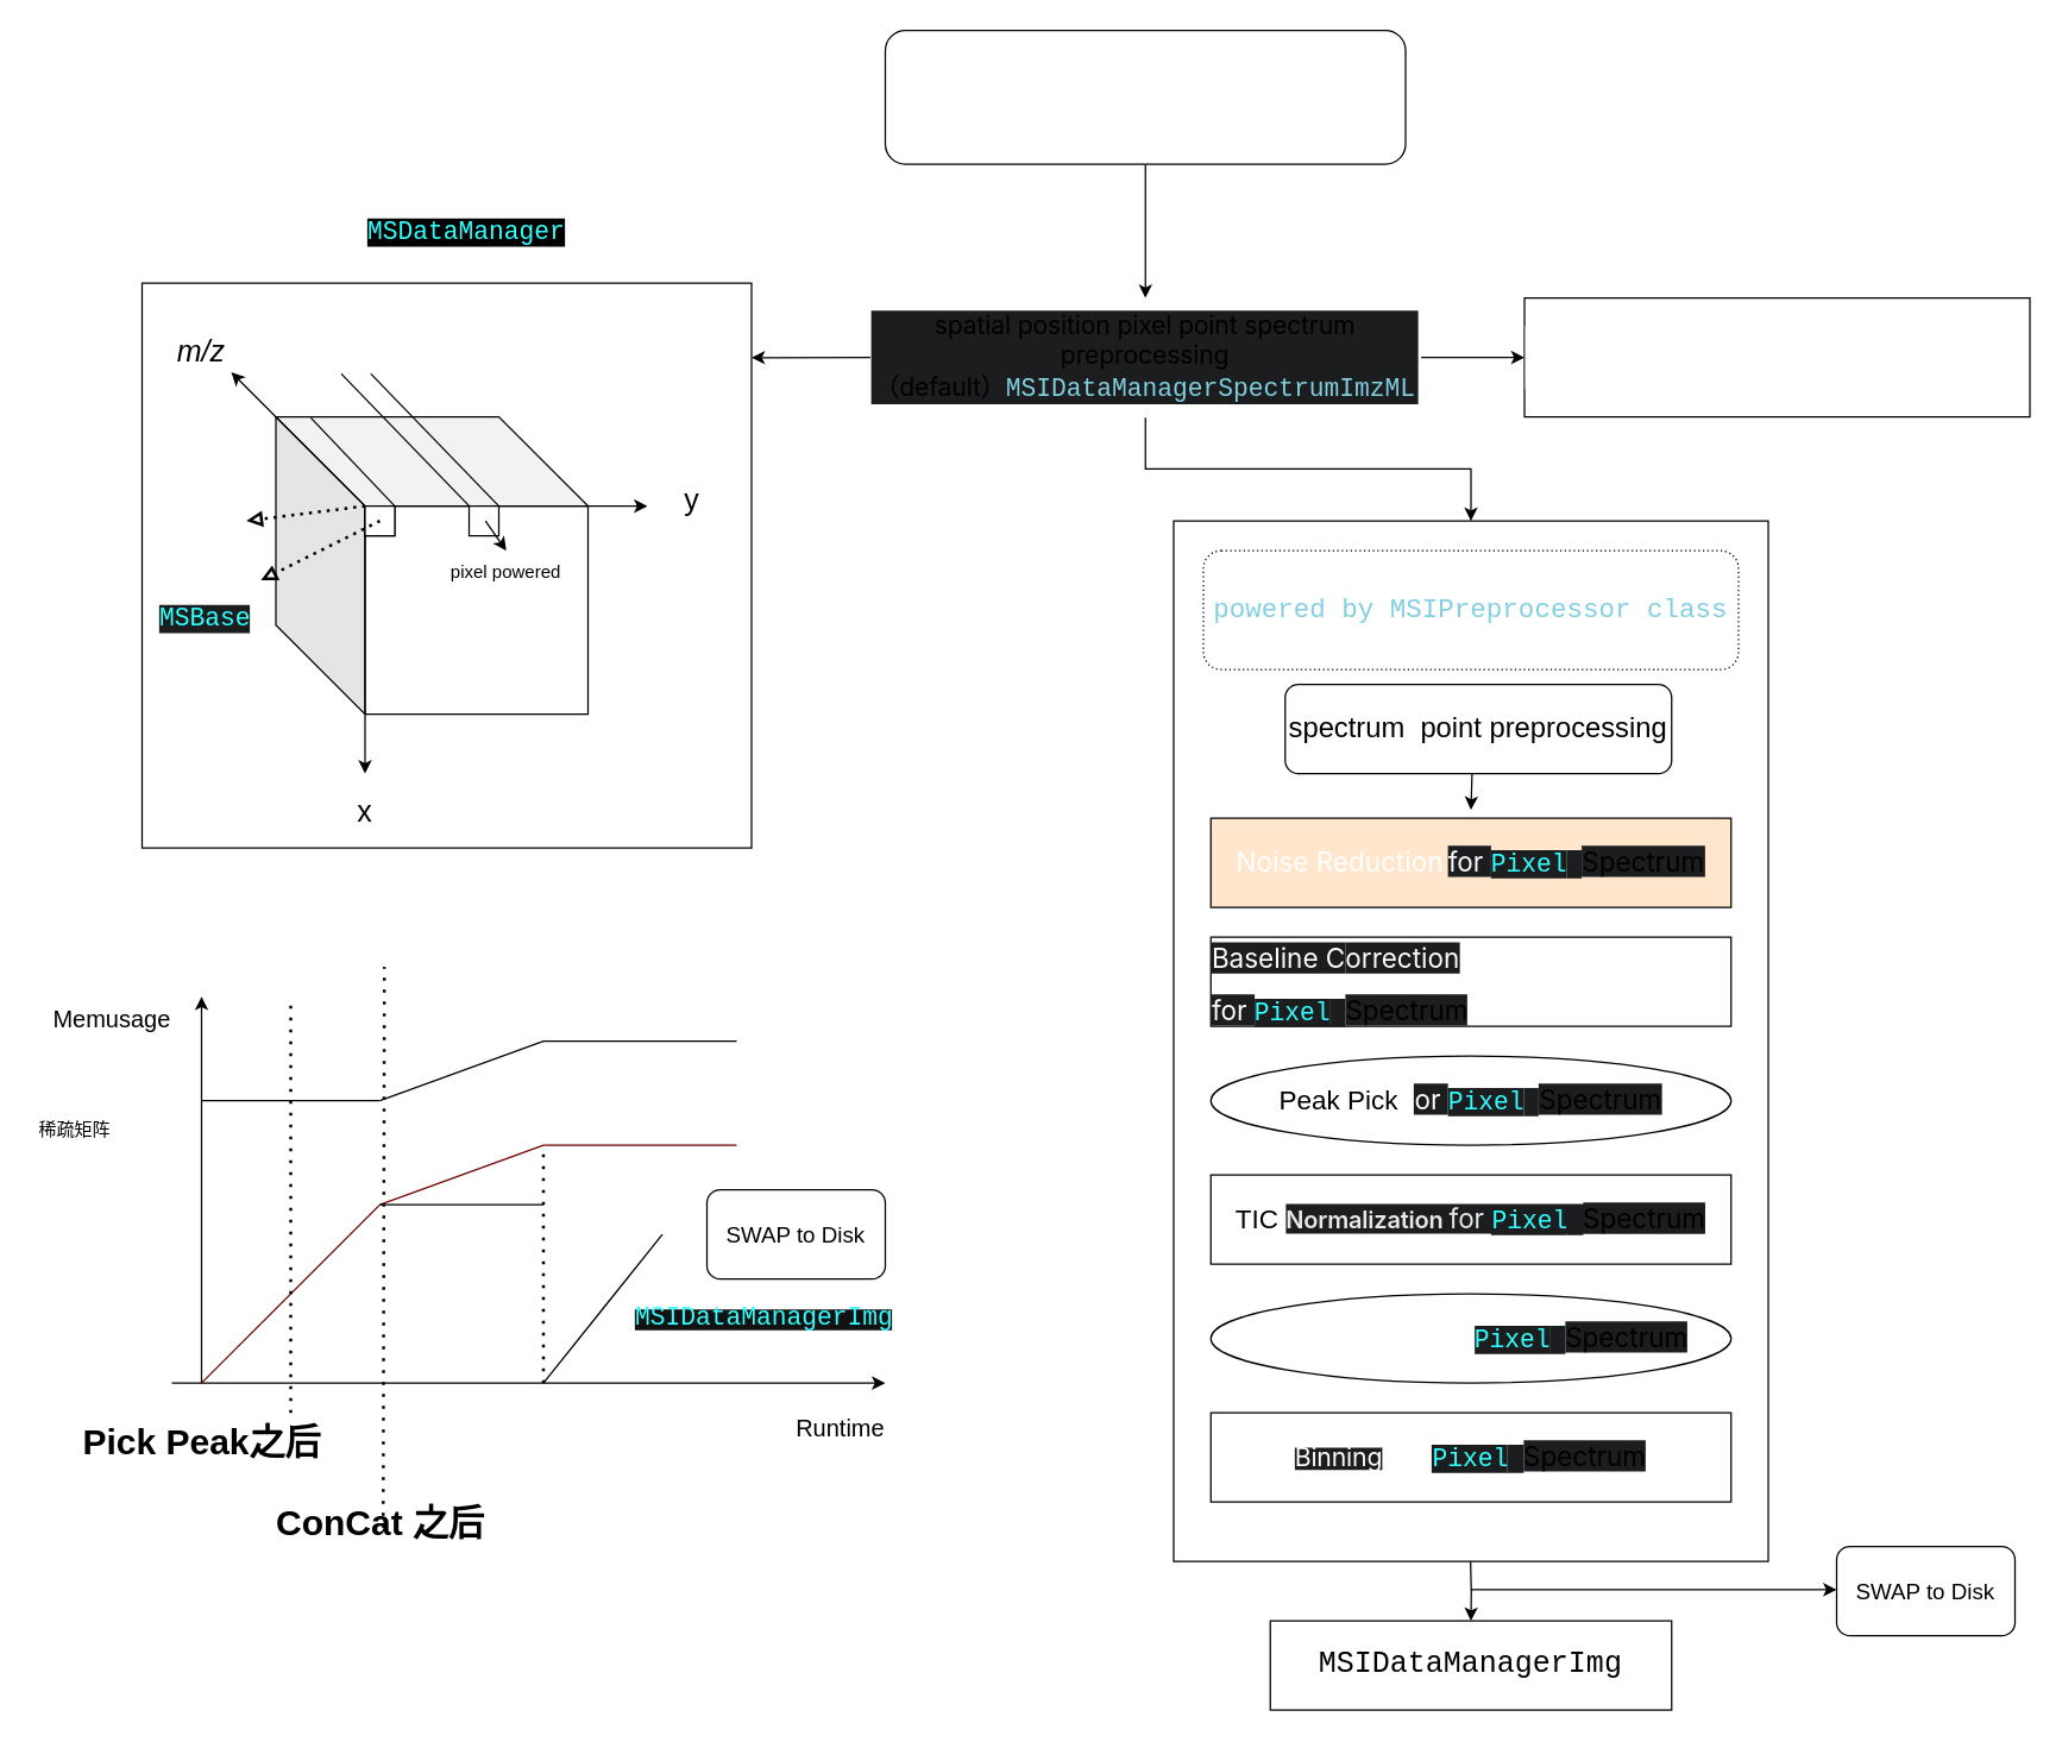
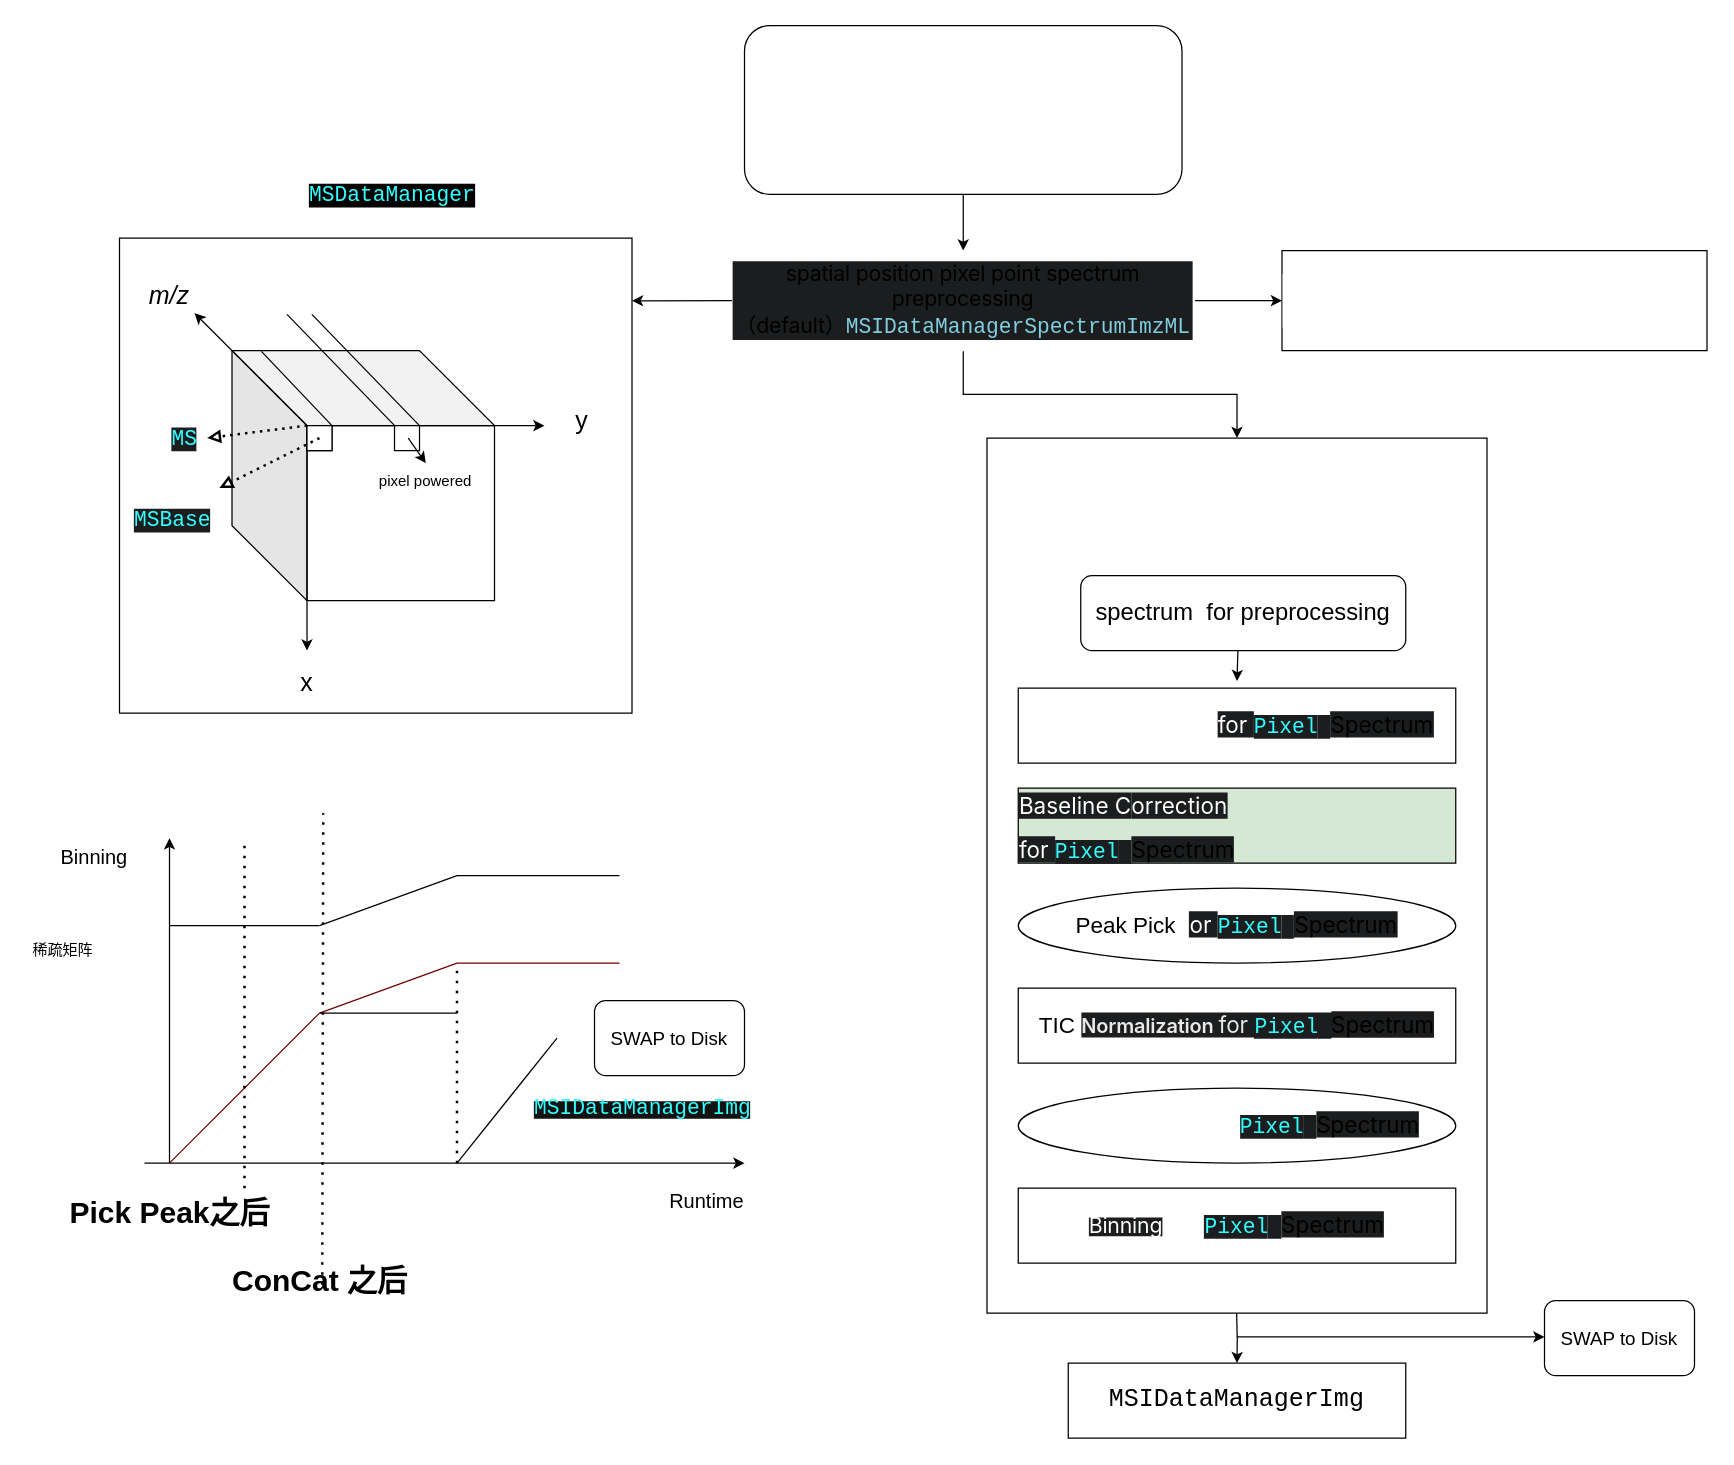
- <mxCell id="5" value="&lt;font style=&quot;&quot;&gt;&lt;span style=&quot;color: light-dark(rgb(255, 255, 255), rgb(255, 255, 255)); font-size: 21px;&quot;&gt;pyimzML load data as&lt;font&gt;&amp;nbsp;&lt;/font&gt;&lt;/span&gt;&lt;span style=&quot;font-family: SFMono-Regular, Menlo, Monaco, Consolas, &amp;quot;Liberation Mono&amp;quot;, &amp;quot;Courier New&amp;quot;, Courier, monospace; text-align: start; background-color: transparent;&quot;&gt;&lt;font style=&quot;font-size: 18px; color: light-dark(rgb(255, 255, 255), rgb(255, 255, 255));&quot;&gt;Parser&lt;/font&gt;&lt;/span&gt;&lt;/font&gt;" style="rounded=1;whiteSpace=wrap;html=1;" parent="1" vertex="1"><mxGeometry x="595" y="20" width="350" height="90" as="geometry" /></mxCell>
+ <mxCell id="5" value="&lt;font style=&quot;&quot;&gt;&lt;span style=&quot;color: light-dark(rgb(255, 255, 255), rgb(255, 255, 255)); font-size: 21px;&quot;&gt;pyimzML load data as&lt;font&gt;&amp;nbsp;&lt;/font&gt;&lt;/span&gt;&lt;span style=&quot;font-family: SFMono-Regular, Menlo, Monaco, Consolas, &amp;quot;Liberation Mono&amp;quot;, &amp;quot;Courier New&amp;quot;, Courier, monospace; text-align: start; background-color: transparent;&quot;&gt;&lt;font style=&quot;font-size: 18px; color: light-dark(rgb(255, 255, 255), rgb(255, 255, 255));&quot;&gt;Parser&lt;/font&gt;&lt;/span&gt;&lt;/font&gt;" style="rounded=1;whiteSpace=wrap;html=1;" parent="1" vertex="1"><mxGeometry x="595" y="20" width="350" height="135" as="geometry" /></mxCell>
+ <mxCell id="39" value="&lt;span style=&quot;font-family: &amp;quot;JetBrains Mono&amp;quot;, Menlo, Monaco, &amp;quot;Courier New&amp;quot;, monospace; font-size: 17px; font-style: normal; font-variant-ligatures: normal; font-variant-caps: normal; font-weight: 400; letter-spacing: normal; orphans: 2; text-align: center; text-indent: 0px; text-transform: none; widows: 2; word-spacing: 0px; -webkit-text-stroke-width: 0px; white-space: pre; text-decoration-thickness: initial; text-decoration-style: initial; text-decoration-color: initial; float: none; background-color: light-dark(rgb(27, 29, 30), rgb(0, 0, 0)); display: inline !important;&quot;&gt;&lt;font style=&quot;color: light-dark(rgb(51, 255, 255), rgb(51, 255, 255));&quot;&gt;MS&lt;/font&gt;&lt;/span&gt;" style="text;whiteSpace=wrap;html=1;" vertex="1" parent="1"><mxGeometry x="135" y="335" width="30" height="30" as="geometry" /></mxCell>
- <mxCell id="10" value="&lt;div style=&quot;font-family: &amp;quot;JetBrains Mono&amp;quot;, Menlo, Monaco, &amp;quot;Courier New&amp;quot;, monospace; line-height: 22px; white-space: pre;&quot;&gt;&lt;font style=&quot;font-size: 18px; color: light-dark(rgb(129, 207, 224), rgb(255, 255, 255));&quot;&gt;powered by &lt;/font&gt;&lt;font style=&quot;font-size: 18px; color: light-dark(rgb(129, 207, 224), rgb(51, 255, 255));&quot;&gt;MSIPreprocessor&lt;/font&gt;&lt;font style=&quot;font-size: 18px; color: light-dark(rgb(129, 207, 224), rgb(255, 255, 255));&quot;&gt; class&lt;/font&gt;&lt;/div&gt;" style="rounded=1;whiteSpace=wrap;html=1;fillColor=none;dashed=1;dashPattern=1 2;" parent="1" vertex="1"><mxGeometry x="809" y="370" width="360" height="80" as="geometry" /></mxCell>
- <mxCell id="12" value="&lt;font style=&quot;font-size: 19px;&quot;&gt;spectrum&amp;nbsp; point preprocessing&lt;/font&gt;" style="rounded=1;whiteSpace=wrap;html=1;" parent="1" vertex="1"><mxGeometry x="864" y="460" width="260" height="60" as="geometry" /></mxCell>
+ <mxCell id="12" value="&lt;font style=&quot;font-size: 19px;&quot;&gt;spectrum&amp;nbsp; for preprocessing&lt;/font&gt;" style="rounded=1;whiteSpace=wrap;html=1;" parent="1" vertex="1"><mxGeometry x="864" y="460" width="260" height="60" as="geometry" /></mxCell>
- <mxCell id="14" value="&lt;a style=&quot;scrollbar-color: rgb(69, 74, 77) rgb(32, 35, 36); box-sizing: border-box; background-color: rgba(24, 26, 27, 0); text-decoration-line: none; font-family: -apple-system, &amp;quot;system-ui&amp;quot;, &amp;quot;Segoe UI&amp;quot;, &amp;quot;Noto Sans&amp;quot;, Helvetica, Arial, sans-serif, &amp;quot;Apple Color Emoji&amp;quot;, &amp;quot;Segoe UI Emoji&amp;quot;; text-align: start;&quot; href=&quot;https://github.com/NeoNexusX/MassFlow/issues/6&quot; class=&quot;IssuePullRequestTitle-module__ListItemTitle_1--FWLq8&quot; data-testid=&quot;issue-pr-title-link&quot; data-hovercard-url=&quot;/NeoNexusX/MassFlow/issues/6/hovercard&quot; tabindex=&quot;-1&quot; aria-keyshortcuts=&quot;Alt+ArrowUp&quot;&gt;&lt;font style=&quot;color: light-dark(rgb(255, 255, 255), rgb(255, 255, 255)); font-size: 18px;&quot;&gt;Noise Reduction&lt;/font&gt;&lt;/a&gt;&amp;nbsp;&lt;span style=&quot;color: light-dark(rgb(255, 255, 255), rgb(255, 255, 255)); background-color: light-dark(rgb(27, 29, 30), rgb(0, 0, 0)); font-size: 18px; font-family: -apple-system, &amp;quot;system-ui&amp;quot;, &amp;quot;Segoe UI&amp;quot;, &amp;quot;Noto Sans&amp;quot;, Helvetica, Arial, sans-serif, &amp;quot;Apple Color Emoji&amp;quot;, &amp;quot;Segoe UI Emoji&amp;quot;; text-align: start;&quot;&gt;for&amp;nbsp;&lt;/span&gt;&lt;font style=&quot;&quot;&gt;&lt;span style=&quot;font-family: &amp;quot;JetBrains Mono&amp;quot;, Menlo, Monaco, &amp;quot;Courier New&amp;quot;, monospace; font-size: 17px; white-space: pre; background-color: light-dark(rgb(27, 29, 30), rgb(0, 0, 0)); color: rgb(51, 255, 255);&quot;&gt;&lt;font style=&quot;color: light-dark(rgb(51, 255, 255), rgb(51, 255, 255));&quot;&gt;Pixel&lt;/font&gt;&lt;/span&gt;&lt;span style=&quot;color: rgb(51, 255, 255); font-family: &amp;quot;JetBrains Mono&amp;quot;, Menlo, Monaco, &amp;quot;Courier New&amp;quot;, monospace; font-size: 17px; white-space: pre; background-color: light-dark(rgb(27, 29, 30), rgb(0, 0, 0));&quot;&gt; &lt;/span&gt;&lt;span style=&quot;color: light-dark(rgb(0, 0, 0), rgb(51, 255, 255)); background-color: light-dark(rgb(27, 29, 30), rgb(0, 0, 0)); font-size: 18px; font-family: -apple-system, &amp;quot;system-ui&amp;quot;, &amp;quot;Segoe UI&amp;quot;, &amp;quot;Noto Sans&amp;quot;, Helvetica, Arial, sans-serif, &amp;quot;Apple Color Emoji&amp;quot;, &amp;quot;Segoe UI Emoji&amp;quot;; text-align: start;&quot;&gt;Spectrum&lt;/span&gt;&lt;/font&gt;" style="rounded=0;whiteSpace=wrap;html=1;fillColor=#ffe6cc;" parent="1" vertex="1"><mxGeometry x="814" y="550" width="350" height="60" as="geometry" /></mxCell>
+ <mxCell id="14" value="&lt;a style=&quot;scrollbar-color: rgb(69, 74, 77) rgb(32, 35, 36); box-sizing: border-box; background-color: rgba(24, 26, 27, 0); text-decoration-line: none; font-family: -apple-system, &amp;quot;system-ui&amp;quot;, &amp;quot;Segoe UI&amp;quot;, &amp;quot;Noto Sans&amp;quot;, Helvetica, Arial, sans-serif, &amp;quot;Apple Color Emoji&amp;quot;, &amp;quot;Segoe UI Emoji&amp;quot;; text-align: start;&quot; href=&quot;https://github.com/NeoNexusX/MassFlow/issues/6&quot; class=&quot;IssuePullRequestTitle-module__ListItemTitle_1--FWLq8&quot; data-testid=&quot;issue-pr-title-link&quot; data-hovercard-url=&quot;/NeoNexusX/MassFlow/issues/6/hovercard&quot; tabindex=&quot;-1&quot; aria-keyshortcuts=&quot;Alt+ArrowUp&quot;&gt;&lt;font style=&quot;color: light-dark(rgb(255, 255, 255), rgb(255, 255, 255)); font-size: 18px;&quot;&gt;Noise Reduction&lt;/font&gt;&lt;/a&gt;&amp;nbsp;&lt;span style=&quot;color: light-dark(rgb(255, 255, 255), rgb(255, 255, 255)); background-color: light-dark(rgb(27, 29, 30), rgb(0, 0, 0)); font-size: 18px; font-family: -apple-system, &amp;quot;system-ui&amp;quot;, &amp;quot;Segoe UI&amp;quot;, &amp;quot;Noto Sans&amp;quot;, Helvetica, Arial, sans-serif, &amp;quot;Apple Color Emoji&amp;quot;, &amp;quot;Segoe UI Emoji&amp;quot;; text-align: start;&quot;&gt;for&amp;nbsp;&lt;/span&gt;&lt;font style=&quot;&quot;&gt;&lt;span style=&quot;font-family: &amp;quot;JetBrains Mono&amp;quot;, Menlo, Monaco, &amp;quot;Courier New&amp;quot;, monospace; font-size: 17px; white-space: pre; background-color: light-dark(rgb(27, 29, 30), rgb(0, 0, 0)); color: rgb(51, 255, 255);&quot;&gt;&lt;font style=&quot;color: light-dark(rgb(51, 255, 255), rgb(51, 255, 255));&quot;&gt;Pixel&lt;/font&gt;&lt;/span&gt;&lt;span style=&quot;color: rgb(51, 255, 255); font-family: &amp;quot;JetBrains Mono&amp;quot;, Menlo, Monaco, &amp;quot;Courier New&amp;quot;, monospace; font-size: 17px; white-space: pre; background-color: light-dark(rgb(27, 29, 30), rgb(0, 0, 0));&quot;&gt; &lt;/span&gt;&lt;span style=&quot;color: light-dark(rgb(0, 0, 0), rgb(51, 255, 255)); background-color: light-dark(rgb(27, 29, 30), rgb(0, 0, 0)); font-size: 18px; font-family: -apple-system, &amp;quot;system-ui&amp;quot;, &amp;quot;Segoe UI&amp;quot;, &amp;quot;Noto Sans&amp;quot;, Helvetica, Arial, sans-serif, &amp;quot;Apple Color Emoji&amp;quot;, &amp;quot;Segoe UI Emoji&amp;quot;; text-align: start;&quot;&gt;Spectrum&lt;/span&gt;&lt;/font&gt;" style="rounded=0;whiteSpace=wrap;html=1;" parent="1" vertex="1"><mxGeometry x="814" y="550" width="350" height="60" as="geometry" /></mxCell>
- <mxCell id="15" value="&lt;h1 style=&quot;scrollbar-color: rgb(69, 74, 77) rgb(32, 35, 36); box-sizing: border-box; margin: 0px 8px 0px 0px; font-weight: 400; order: 1; line-height: 1.429; font-family: -apple-system, &amp;quot;system-ui&amp;quot;, &amp;quot;Segoe UI&amp;quot;, &amp;quot;Noto Sans&amp;quot;, Helvetica, Arial, sans-serif, &amp;quot;Apple Color Emoji&amp;quot;, &amp;quot;Segoe UI Emoji&amp;quot;; text-align: start;&quot; class=&quot;prc-PageHeader-Title-LKOsd Box-sc-62in7e-0 hnkMZv HeaderViewer-module__PageHeader_Title--n_x9h prc-Heading-Heading-6CmGO&quot; data-component=&quot;PH_Title&quot; data-hidden=&quot;false&quot; tabindex=&quot;-1&quot;&gt;&lt;bdi style=&quot;scrollbar-color: rgb(69, 74, 77) rgb(32, 35, 36); box-sizing: border-box; display: inline; word-break: break-word;&quot; class=&quot;Box-sc-62in7e-0 markdown-title HeaderViewer-module__VerifiedHTMLBox--_DgIv&quot; data-testid=&quot;issue-title&quot;&gt;&lt;font style=&quot;background-color: light-dark(rgb(27, 29, 30), rgb(0, 0, 0)); color: light-dark(rgb(255, 255, 255), rgb(255, 255, 255)); font-size: 18px;&quot;&gt;Baseline C&lt;/font&gt;&lt;/bdi&gt;&lt;span style=&quot;background-color: light-dark(rgb(27, 29, 30), rgb(0, 0, 0)); color: light-dark(rgb(255, 255, 255), rgb(255, 255, 255)); font-size: 18px;&quot;&gt;orrection for&amp;nbsp;&lt;/span&gt;&lt;span style=&quot;text-align: center; font-family: &amp;quot;JetBrains Mono&amp;quot;, Menlo, Monaco, &amp;quot;Courier New&amp;quot;, monospace; font-size: 17px; white-space: pre; background-color: light-dark(rgb(27, 29, 30), rgb(0, 0, 0)); color: rgb(51, 255, 255);&quot;&gt;&lt;font style=&quot;color: light-dark(rgb(51, 255, 255), rgb(51, 255, 255));&quot;&gt;Pixel&lt;/font&gt;&lt;/span&gt;&lt;span style=&quot;text-align: center; color: rgb(51, 255, 255); font-family: &amp;quot;JetBrains Mono&amp;quot;, Menlo, Monaco, &amp;quot;Courier New&amp;quot;, monospace; font-size: 17px; white-space: pre; background-color: light-dark(rgb(27, 29, 30), rgb(0, 0, 0));&quot;&gt; &lt;/span&gt;&lt;span style=&quot;color: light-dark(rgb(0, 0, 0), rgb(51, 255, 255)); background-color: light-dark(rgb(27, 29, 30), rgb(0, 0, 0)); font-size: 18px;&quot;&gt;Spectrum&lt;/span&gt;&lt;/h1&gt;" style="rounded=0;whiteSpace=wrap;html=1;" parent="1" vertex="1"><mxGeometry x="814" y="630" width="350" height="60" as="geometry" /></mxCell>
+ <mxCell id="15" value="&lt;h1 style=&quot;scrollbar-color: rgb(69, 74, 77) rgb(32, 35, 36); box-sizing: border-box; margin: 0px 8px 0px 0px; font-weight: 400; order: 1; line-height: 1.429; font-family: -apple-system, &amp;quot;system-ui&amp;quot;, &amp;quot;Segoe UI&amp;quot;, &amp;quot;Noto Sans&amp;quot;, Helvetica, Arial, sans-serif, &amp;quot;Apple Color Emoji&amp;quot;, &amp;quot;Segoe UI Emoji&amp;quot;; text-align: start;&quot; class=&quot;prc-PageHeader-Title-LKOsd Box-sc-62in7e-0 hnkMZv HeaderViewer-module__PageHeader_Title--n_x9h prc-Heading-Heading-6CmGO&quot; data-component=&quot;PH_Title&quot; data-hidden=&quot;false&quot; tabindex=&quot;-1&quot;&gt;&lt;bdi style=&quot;scrollbar-color: rgb(69, 74, 77) rgb(32, 35, 36); box-sizing: border-box; display: inline; word-break: break-word;&quot; class=&quot;Box-sc-62in7e-0 markdown-title HeaderViewer-module__VerifiedHTMLBox--_DgIv&quot; data-testid=&quot;issue-title&quot;&gt;&lt;font style=&quot;background-color: light-dark(rgb(27, 29, 30), rgb(0, 0, 0)); color: light-dark(rgb(255, 255, 255), rgb(255, 255, 255)); font-size: 18px;&quot;&gt;Baseline C&lt;/font&gt;&lt;/bdi&gt;&lt;span style=&quot;background-color: light-dark(rgb(27, 29, 30), rgb(0, 0, 0)); color: light-dark(rgb(255, 255, 255), rgb(255, 255, 255)); font-size: 18px;&quot;&gt;orrection for&amp;nbsp;&lt;/span&gt;&lt;span style=&quot;text-align: center; font-family: &amp;quot;JetBrains Mono&amp;quot;, Menlo, Monaco, &amp;quot;Courier New&amp;quot;, monospace; font-size: 17px; white-space: pre; background-color: light-dark(rgb(27, 29, 30), rgb(0, 0, 0)); color: rgb(51, 255, 255);&quot;&gt;&lt;font style=&quot;color: light-dark(rgb(51, 255, 255), rgb(51, 255, 255));&quot;&gt;Pixel&lt;/font&gt;&lt;/span&gt;&lt;span style=&quot;text-align: center; color: rgb(51, 255, 255); font-family: &amp;quot;JetBrains Mono&amp;quot;, Menlo, Monaco, &amp;quot;Courier New&amp;quot;, monospace; font-size: 17px; white-space: pre; background-color: light-dark(rgb(27, 29, 30), rgb(0, 0, 0));&quot;&gt; &lt;/span&gt;&lt;span style=&quot;color: light-dark(rgb(0, 0, 0), rgb(51, 255, 255)); background-color: light-dark(rgb(27, 29, 30), rgb(0, 0, 0)); font-size: 18px;&quot;&gt;Spectrum&lt;/span&gt;&lt;/h1&gt;" style="rounded=0;whiteSpace=wrap;html=1;fillColor=#d5e8d4;" parent="1" vertex="1"><mxGeometry x="814" y="630" width="350" height="60" as="geometry" /></mxCell>
- <mxCell id="50" value="&lt;font style=&quot;font-size: 16px;&quot;&gt;Memusage&lt;/font&gt;" style="text;html=1;whiteSpace=wrap;strokeColor=none;fillColor=none;align=center;verticalAlign=middle;rounded=0;" vertex="1" parent="1"><mxGeometry x="25" y="670" width="100" height="30" as="geometry" /></mxCell>
+ <mxCell id="50" value="&lt;font style=&quot;font-size: 16px;&quot;&gt;Binning&lt;/font&gt;" style="text;html=1;whiteSpace=wrap;strokeColor=none;fillColor=none;align=center;verticalAlign=middle;rounded=0;" vertex="1" parent="1"><mxGeometry x="25" y="670" width="100" height="30" as="geometry" /></mxCell>
